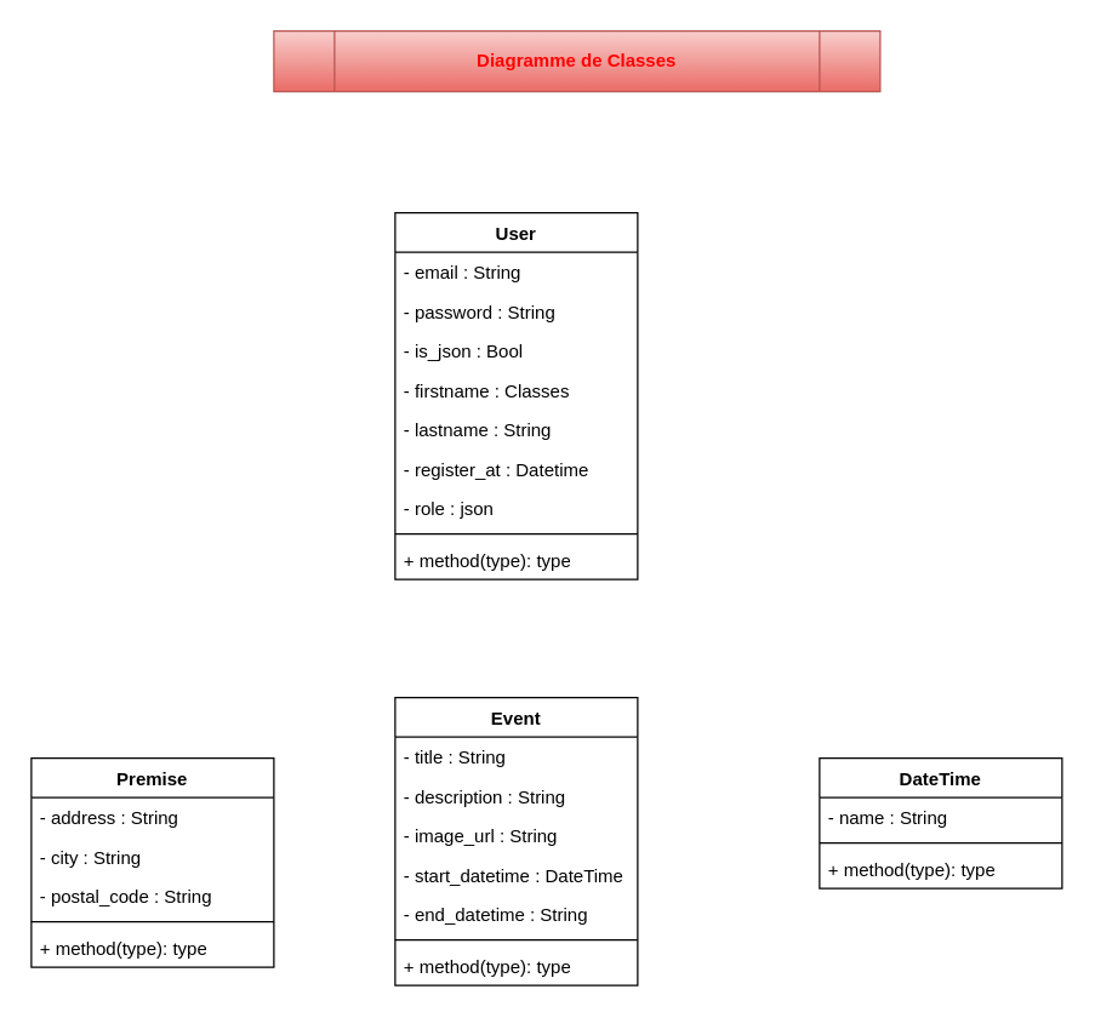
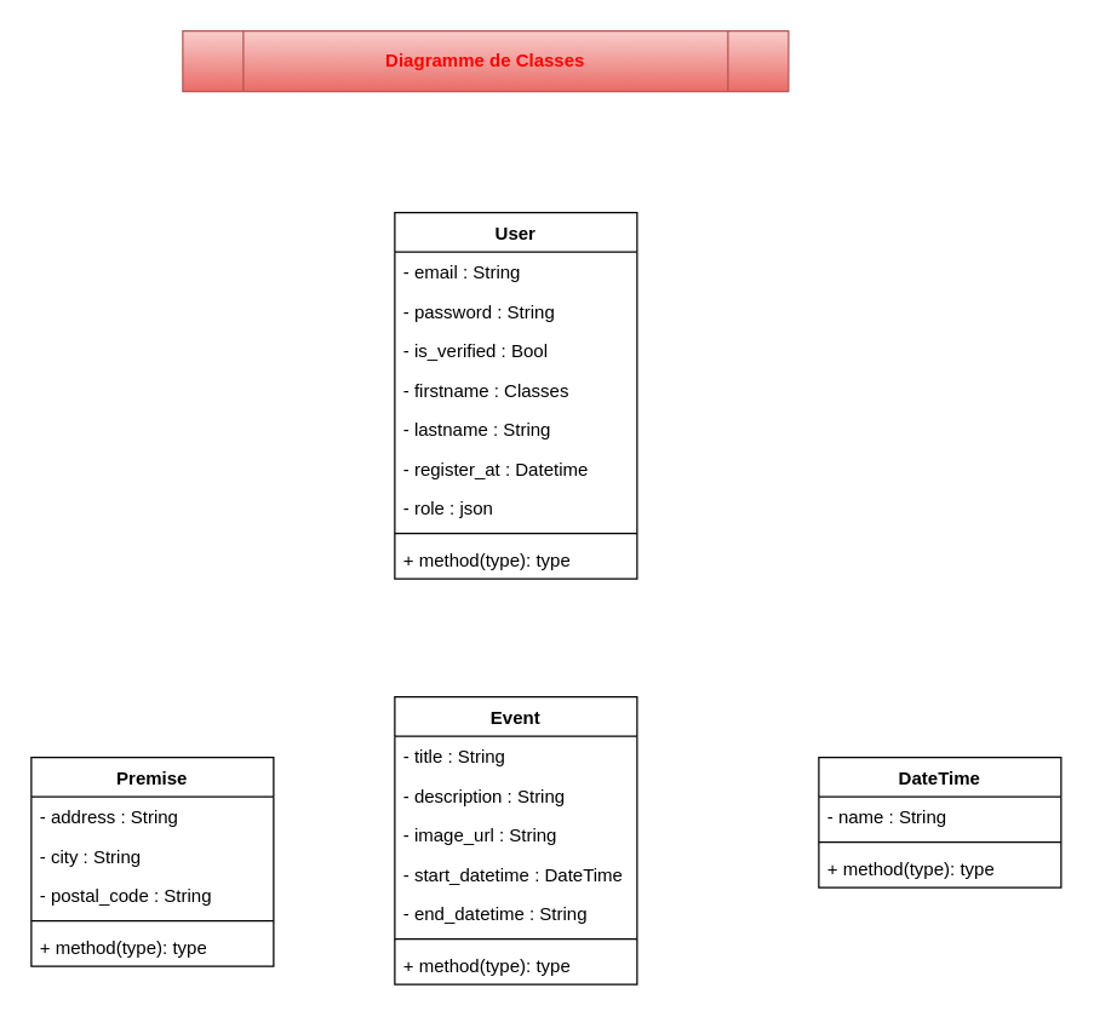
- <mxCell id="2" value="&lt;font style=&quot;color: light-dark(rgb(255, 0, 0), rgb(237, 237, 237));&quot;&gt;&lt;b&gt;Diagramme de Classes&lt;/b&gt;&lt;/font&gt;" style="shape=process;whiteSpace=wrap;html=1;backgroundOutline=1;fillColor=#f8cecc;strokeColor=#b85450;gradientColor=#ea6b66;" vertex="1" parent="1"><mxGeometry x="180" y="20" width="400" height="40" as="geometry" /></mxCell>
+ <mxCell id="2" value="&lt;font style=&quot;color: light-dark(rgb(255, 0, 0), rgb(237, 237, 237));&quot;&gt;&lt;b&gt;Diagramme de Classes&lt;/b&gt;&lt;/font&gt;" style="shape=process;whiteSpace=wrap;html=1;backgroundOutline=1;fillColor=#f8cecc;strokeColor=#b85450;gradientColor=#ea6b66;" vertex="1" parent="1"><mxGeometry x="120" y="20" width="400" height="40" as="geometry" /></mxCell>
- <mxCell id="6" value="- is_json : Bool" style="text;strokeColor=none;fillColor=none;align=left;verticalAlign=top;spacingLeft=4;spacingRight=4;overflow=hidden;rotatable=0;points=[[0,0.5],[1,0.5]];portConstraint=eastwest;whiteSpace=wrap;html=1;" vertex="1" parent="3"><mxGeometry y="78" width="160" height="26" as="geometry" /></mxCell>
+ <mxCell id="6" value="- is_verified : Bool" style="text;strokeColor=none;fillColor=none;align=left;verticalAlign=top;spacingLeft=4;spacingRight=4;overflow=hidden;rotatable=0;points=[[0,0.5],[1,0.5]];portConstraint=eastwest;whiteSpace=wrap;html=1;" vertex="1" parent="3"><mxGeometry y="78" width="160" height="26" as="geometry" /></mxCell>
